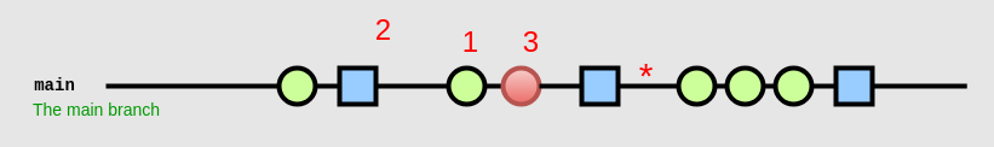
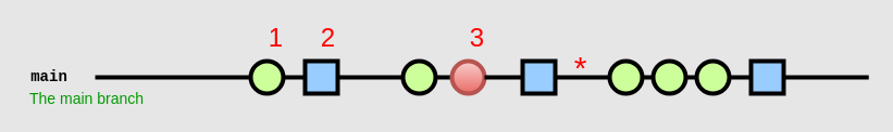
- <mxCell id="24" value="&lt;font style=&quot;font-size: 24px&quot; color=&quot;#FF0000&quot;&gt;2&lt;/font&gt;" style="text;html=1;strokeColor=none;fillColor=none;align=center;verticalAlign=middle;whiteSpace=wrap;rounded=0;labelBorderColor=none;" vertex="1" parent="1"><mxGeometry x="303" y="10" width="27" height="30" as="geometry" /></mxCell>
+ <mxCell id="24" value="&lt;font style=&quot;font-size: 24px&quot; color=&quot;#FF0000&quot;&gt;2&lt;/font&gt;" style="text;html=1;strokeColor=none;fillColor=none;align=center;verticalAlign=middle;whiteSpace=wrap;rounded=0;labelBorderColor=none;" vertex="1" parent="1"><mxGeometry x="288" y="20" width="27" height="30" as="geometry" /></mxCell>
- <mxCell id="23" value="&lt;font style=&quot;font-size: 24px&quot; color=&quot;#FF0000&quot;&gt;1&lt;/font&gt;" style="text;html=1;strokeColor=none;fillColor=none;align=center;verticalAlign=middle;whiteSpace=wrap;rounded=0;labelBorderColor=none;" vertex="1" parent="1"><mxGeometry x="374.5" y="20" width="27" height="30" as="geometry" /></mxCell>
+ <mxCell id="23" value="&lt;font style=&quot;font-size: 24px&quot; color=&quot;#FF0000&quot;&gt;1&lt;/font&gt;" style="text;html=1;strokeColor=none;fillColor=none;align=center;verticalAlign=middle;whiteSpace=wrap;rounded=0;labelBorderColor=none;" vertex="1" parent="1"><mxGeometry x="239.5" y="20" width="27" height="30" as="geometry" /></mxCell>
